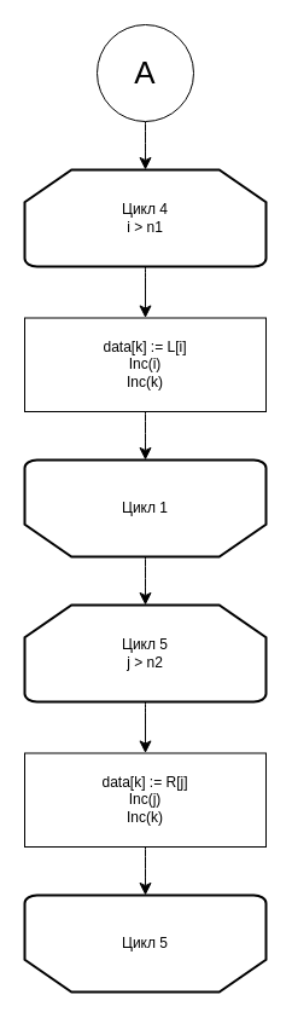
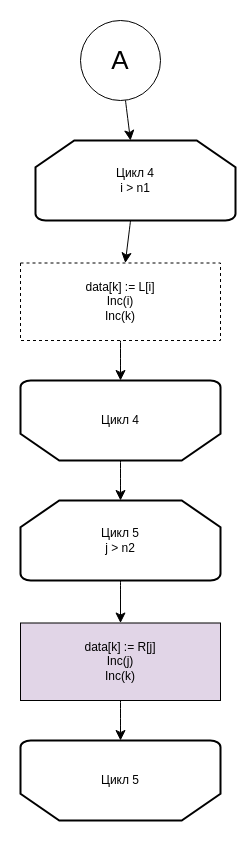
- <mxCell id="5" value="Цикл 4&lt;div&gt;i &amp;gt; n1&lt;/div&gt;" style="strokeWidth=2;html=1;shape=mxgraph.flowchart.loop_limit;whiteSpace=wrap;" vertex="1" parent="1"><mxGeometry x="20" y="140" width="200" height="80" as="geometry" /></mxCell>
+ <mxCell id="5" value="Цикл 4&lt;div&gt;i &amp;gt; n1&lt;/div&gt;" style="strokeWidth=2;html=1;shape=mxgraph.flowchart.loop_limit;whiteSpace=wrap;" vertex="1" parent="1"><mxGeometry x="35" y="140" width="200" height="80" as="geometry" /></mxCell>
- <mxCell id="7" value="&lt;div&gt;data[k] := L[i]&lt;/div&gt;&lt;div&gt;&lt;span style=&quot;background-color: initial;&quot;&gt;Inc(i)&lt;/span&gt;&lt;/div&gt;&lt;div&gt;&lt;span style=&quot;background-color: initial;&quot;&gt;Inc(k)&lt;/span&gt;&lt;/div&gt;" style="rounded=0;whiteSpace=wrap;html=1;" vertex="1" parent="1"><mxGeometry x="20" y="262.5" width="200" height="77.5" as="geometry" /></mxCell>
+ <mxCell id="7" value="&lt;div&gt;data[k] := L[i]&lt;/div&gt;&lt;div&gt;&lt;span style=&quot;background-color: initial;&quot;&gt;Inc(i)&lt;/span&gt;&lt;/div&gt;&lt;div&gt;&lt;span style=&quot;background-color: initial;&quot;&gt;Inc(k)&lt;/span&gt;&lt;/div&gt;" style="rounded=0;whiteSpace=wrap;html=1;dashed=1;" vertex="1" parent="1"><mxGeometry x="20" y="262.5" width="200" height="77.5" as="geometry" /></mxCell>
- <mxCell id="9" value="Цикл 1" style="strokeWidth=2;html=1;shape=mxgraph.flowchart.loop_limit;whiteSpace=wrap;direction=west;" vertex="1" parent="1"><mxGeometry x="20" y="380" width="200" height="80" as="geometry" /></mxCell>
+ <mxCell id="9" value="Цикл 4" style="strokeWidth=2;html=1;shape=mxgraph.flowchart.loop_limit;whiteSpace=wrap;direction=west;" vertex="1" parent="1"><mxGeometry x="20" y="380" width="200" height="80" as="geometry" /></mxCell>
- <mxCell id="13" value="&lt;div&gt;data[k] := R[j]&lt;/div&gt;&lt;div&gt;&lt;span style=&quot;background-color: initial;&quot;&gt;Inc(j)&lt;/span&gt;&lt;/div&gt;&lt;div&gt;&lt;span style=&quot;background-color: initial;&quot;&gt;Inc(k)&lt;/span&gt;&lt;/div&gt;" style="rounded=0;whiteSpace=wrap;html=1;" vertex="1" parent="1"><mxGeometry x="20" y="622.5" width="200" height="77.5" as="geometry" /></mxCell>
+ <mxCell id="13" value="&lt;div&gt;data[k] := R[j]&lt;/div&gt;&lt;div&gt;&lt;span style=&quot;background-color: initial;&quot;&gt;Inc(j)&lt;/span&gt;&lt;/div&gt;&lt;div&gt;&lt;span style=&quot;background-color: initial;&quot;&gt;Inc(k)&lt;/span&gt;&lt;/div&gt;" style="rounded=0;whiteSpace=wrap;html=1;fillColor=#e1d5e7;" vertex="1" parent="1"><mxGeometry x="20" y="622.5" width="200" height="77.5" as="geometry" /></mxCell>
